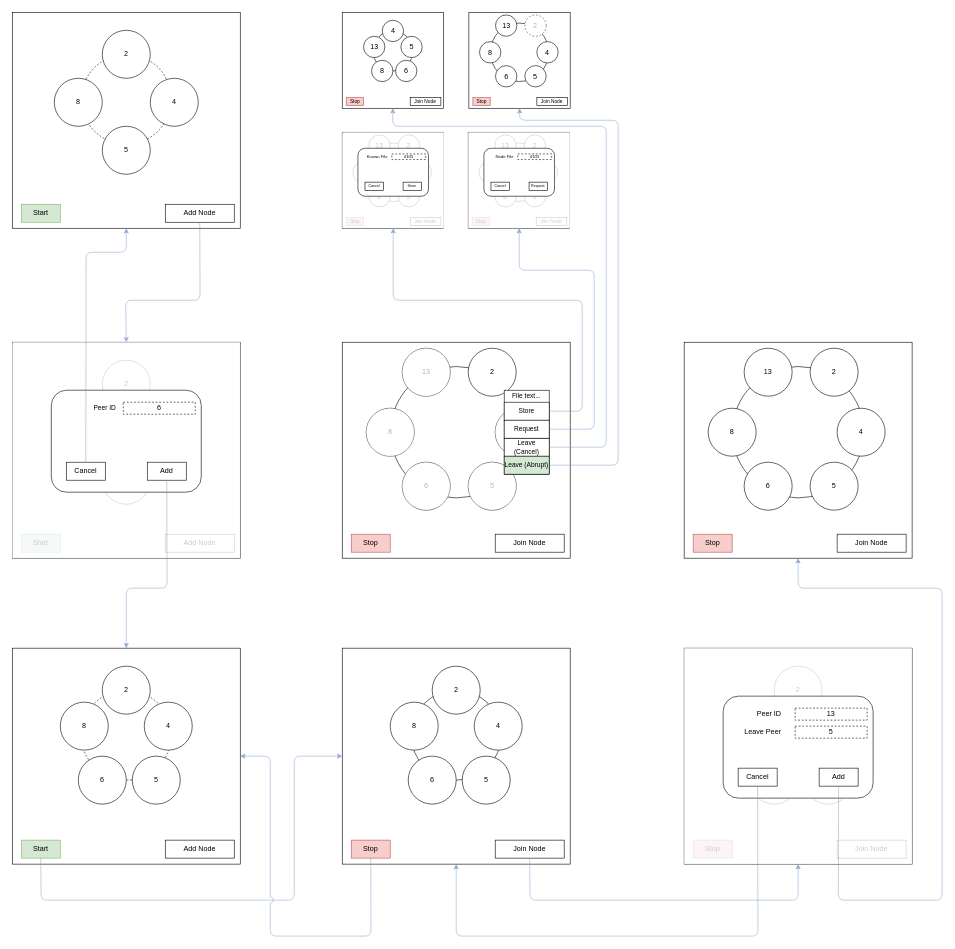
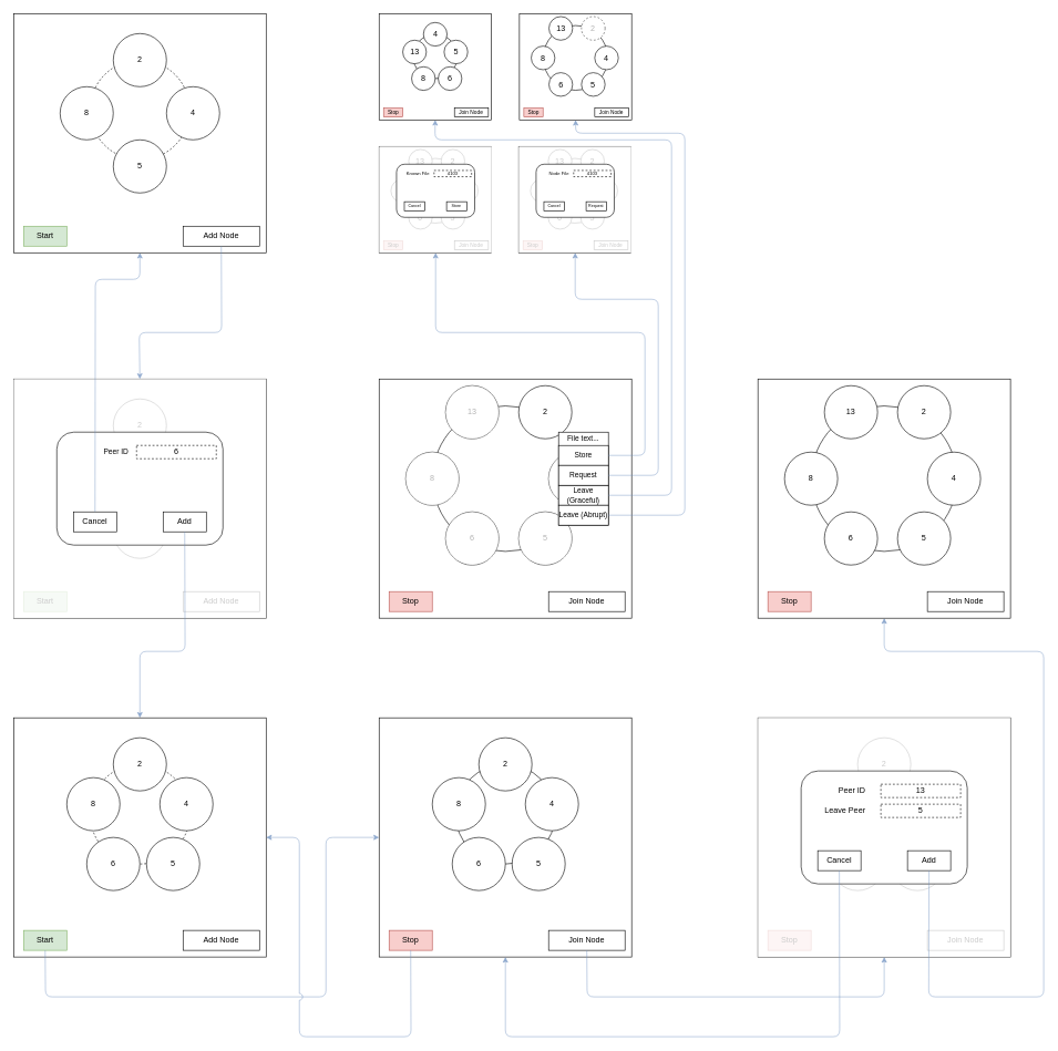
- <mxCell id="94" value="Leave (Cancel)" style="rounded=0;whiteSpace=wrap;html=1;strokeColor=#000000;fillColor=#ffffff;fontSize=11;align=center;" vertex="1" parent="91"><mxGeometry y="80" width="75" height="30" as="geometry" /></mxCell>
+ <mxCell id="94" value="Leave (Graceful)" style="rounded=0;whiteSpace=wrap;html=1;strokeColor=#000000;fillColor=#ffffff;fontSize=11;align=center;" vertex="1" parent="91"><mxGeometry y="80" width="75" height="30" as="geometry" /></mxCell>
- <mxCell id="97" value="Leave (Abrupt)" style="rounded=0;whiteSpace=wrap;html=1;strokeColor=#000000;fillColor=#d5e8d4;fontSize=11;align=center;" vertex="1" parent="91"><mxGeometry y="110" width="75" height="30" as="geometry" /></mxCell>
+ <mxCell id="97" value="Leave (Abrupt)" style="rounded=0;whiteSpace=wrap;html=1;strokeColor=#000000;fillColor=#ffffff;fontSize=11;align=center;" vertex="1" parent="91"><mxGeometry y="110" width="75" height="30" as="geometry" /></mxCell>
